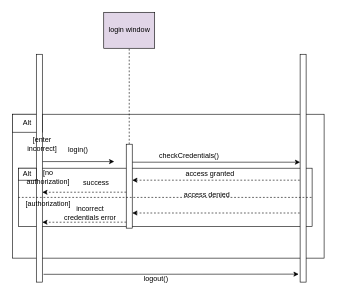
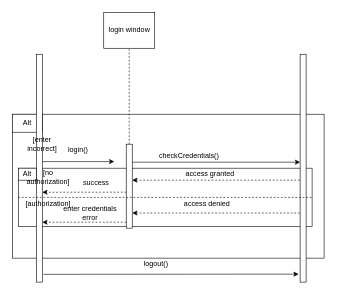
- <mxCell id="5" value="login window" style="rounded=0;whiteSpace=wrap;html=1;fillColor=#e1d5e7;" vertex="1" parent="1"><mxGeometry x="172.5" y="20" width="85" height="60" as="geometry" /></mxCell>
+ <mxCell id="5" value="login window" style="rounded=0;whiteSpace=wrap;html=1;" vertex="1" parent="1"><mxGeometry x="172.5" y="20" width="85" height="60" as="geometry" /></mxCell>
- <mxCell id="22" value="access denied" style="text;html=1;strokeColor=none;fillColor=none;align=center;verticalAlign=middle;whiteSpace=wrap;rounded=0;" vertex="1" parent="1"><mxGeometry x="305" y="315" width="80" height="20" as="geometry" /></mxCell>
+ <mxCell id="22" value="access denied" style="text;html=1;strokeColor=none;fillColor=none;align=center;verticalAlign=middle;whiteSpace=wrap;rounded=0;" vertex="1" parent="1"><mxGeometry x="305" y="330" width="80" height="20" as="geometry" /></mxCell>
- <mxCell id="24" value="incorrect credentials error" style="text;html=1;strokeColor=none;fillColor=none;align=center;verticalAlign=middle;whiteSpace=wrap;rounded=0;" vertex="1" parent="1"><mxGeometry x="100" y="345" width="100" height="20" as="geometry" /></mxCell>
+ <mxCell id="24" value="enter credentials error" style="text;html=1;strokeColor=none;fillColor=none;align=center;verticalAlign=middle;whiteSpace=wrap;rounded=0;" vertex="1" parent="1"><mxGeometry x="100" y="345" width="100" height="20" as="geometry" /></mxCell>
- <mxCell id="28" value="logout()" style="text;html=1;strokeColor=none;fillColor=none;align=center;verticalAlign=middle;whiteSpace=wrap;rounded=0;" vertex="1" parent="1"><mxGeometry x="240" y="455" width="40" height="20" as="geometry" /></mxCell>
+ <mxCell id="28" value="logout()" style="text;html=1;strokeColor=none;fillColor=none;align=center;verticalAlign=middle;whiteSpace=wrap;rounded=0;" vertex="1" parent="1"><mxGeometry x="240" y="430" width="40" height="20" as="geometry" /></mxCell>
